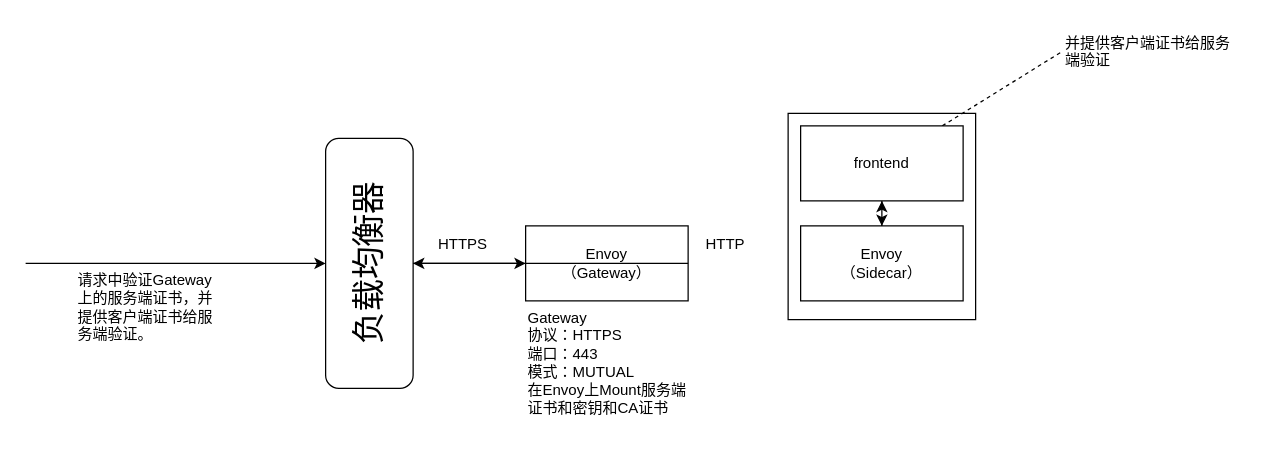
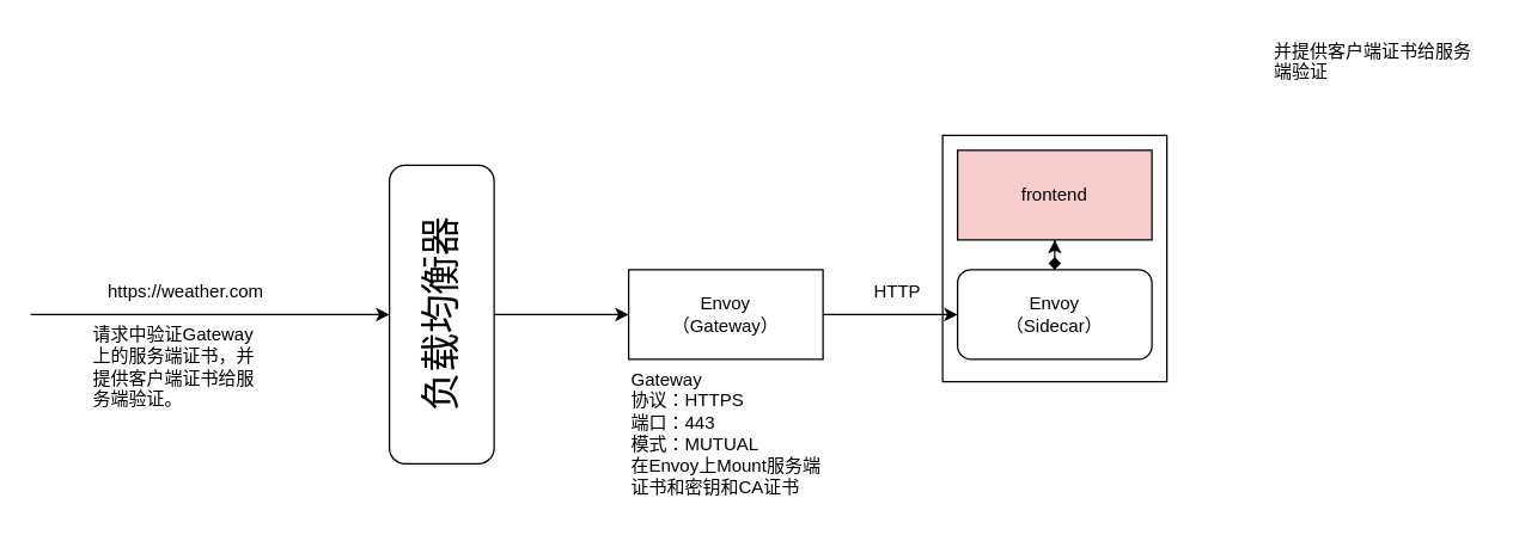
- <mxCell id="15" style="rounded=0;orthogonalLoop=1;jettySize=auto;html=1;startArrow=none;startFill=0;endArrow=none;endFill=0;dashed=1;entryX=0;entryY=0.5;entryDx=0;entryDy=0;" edge="1" parent="1" source="16" target="17"><mxGeometry relative="1" as="geometry" /></mxCell>
- <mxCell id="16" value="frontend" style="rounded=0;whiteSpace=wrap;html=1;align=center;" vertex="1" parent="1"><mxGeometry x="640" y="100" width="130" height="60" as="geometry" /></mxCell>
+ <mxCell id="16" value="frontend" style="rounded=0;whiteSpace=wrap;html=1;align=center;fillColor=#f8cecc;" vertex="1" parent="1"><mxGeometry x="640" y="100" width="130" height="60" as="geometry" /></mxCell>
- <mxCell id="14" style="edgeStyle=orthogonalEdgeStyle;rounded=0;orthogonalLoop=1;jettySize=auto;html=1;startArrow=classic;startFill=1;" edge="1" parent="1" source="16" target="13"><mxGeometry relative="1" as="geometry" /></mxCell>
+ <mxCell id="14" style="edgeStyle=orthogonalEdgeStyle;rounded=0;orthogonalLoop=1;jettySize=auto;html=1;startArrow=classic;startFill=1;endArrow=diamond;" edge="1" parent="1" source="16" target="13"><mxGeometry relative="1" as="geometry" /></mxCell>
+ <mxCell id="5" value="https://weather.com" style="text;html=1;strokeColor=none;fillColor=none;align=left;verticalAlign=middle;whiteSpace=wrap;rounded=0;" vertex="1" parent="1"><mxGeometry x="70" y="180" width="120" height="30" as="geometry" /></mxCell>
- <mxCell id="8" value="HTTPS" style="text;html=1;strokeColor=none;fillColor=none;align=center;verticalAlign=middle;whiteSpace=wrap;rounded=0;" vertex="1" parent="1"><mxGeometry x="350" y="185" width="40" height="20" as="geometry" /></mxCell>
- <mxCell id="11" value="HTTP" style="text;html=1;strokeColor=none;fillColor=none;align=center;verticalAlign=middle;whiteSpace=wrap;rounded=0;" vertex="1" parent="1"><mxGeometry x="560" y="185" width="40" height="20" as="geometry" /></mxCell>
+ <mxCell id="11" value="HTTP" style="text;html=1;strokeColor=none;fillColor=none;align=center;verticalAlign=middle;whiteSpace=wrap;rounded=0;" vertex="1" parent="1"><mxGeometry x="580" y="185" width="40" height="20" as="geometry" /></mxCell>
- <mxCell id="10" value="" style="endArrow=classic;html=1;exitX=1;exitY=0.5;exitDx=0;exitDy=0;" edge="1" parent="1" source="9" target="3"><mxGeometry width="50" height="50" relative="1" as="geometry"><mxPoint x="670" y="210" as="sourcePoint" /><mxPoint x="620" y="210" as="targetPoint" /></mxGeometry></mxCell>
+ <mxCell id="10" value="" style="endArrow=classic;html=1;exitX=1;exitY=0.5;exitDx=0;exitDy=0;entryX=0;entryY=0.5;entryDx=0;entryDy=0;" edge="1" parent="1" source="9" target="13"><mxGeometry width="50" height="50" relative="1" as="geometry"><mxPoint x="670" y="210" as="sourcePoint" /><mxPoint x="620" y="210" as="targetPoint" /></mxGeometry></mxCell>
- <mxCell id="13" value="Envoy&lt;br&gt;（Sidecar）" style="rounded=0;whiteSpace=wrap;html=1;align=center;" vertex="1" parent="1"><mxGeometry x="640" y="180" width="130" height="60" as="geometry" /></mxCell>
+ <mxCell id="13" value="Envoy&lt;br&gt;（Sidecar）" style="whiteSpace=wrap;html=1;align=center;rounded=1;" vertex="1" parent="1"><mxGeometry x="640" y="180" width="130" height="60" as="geometry" /></mxCell>
